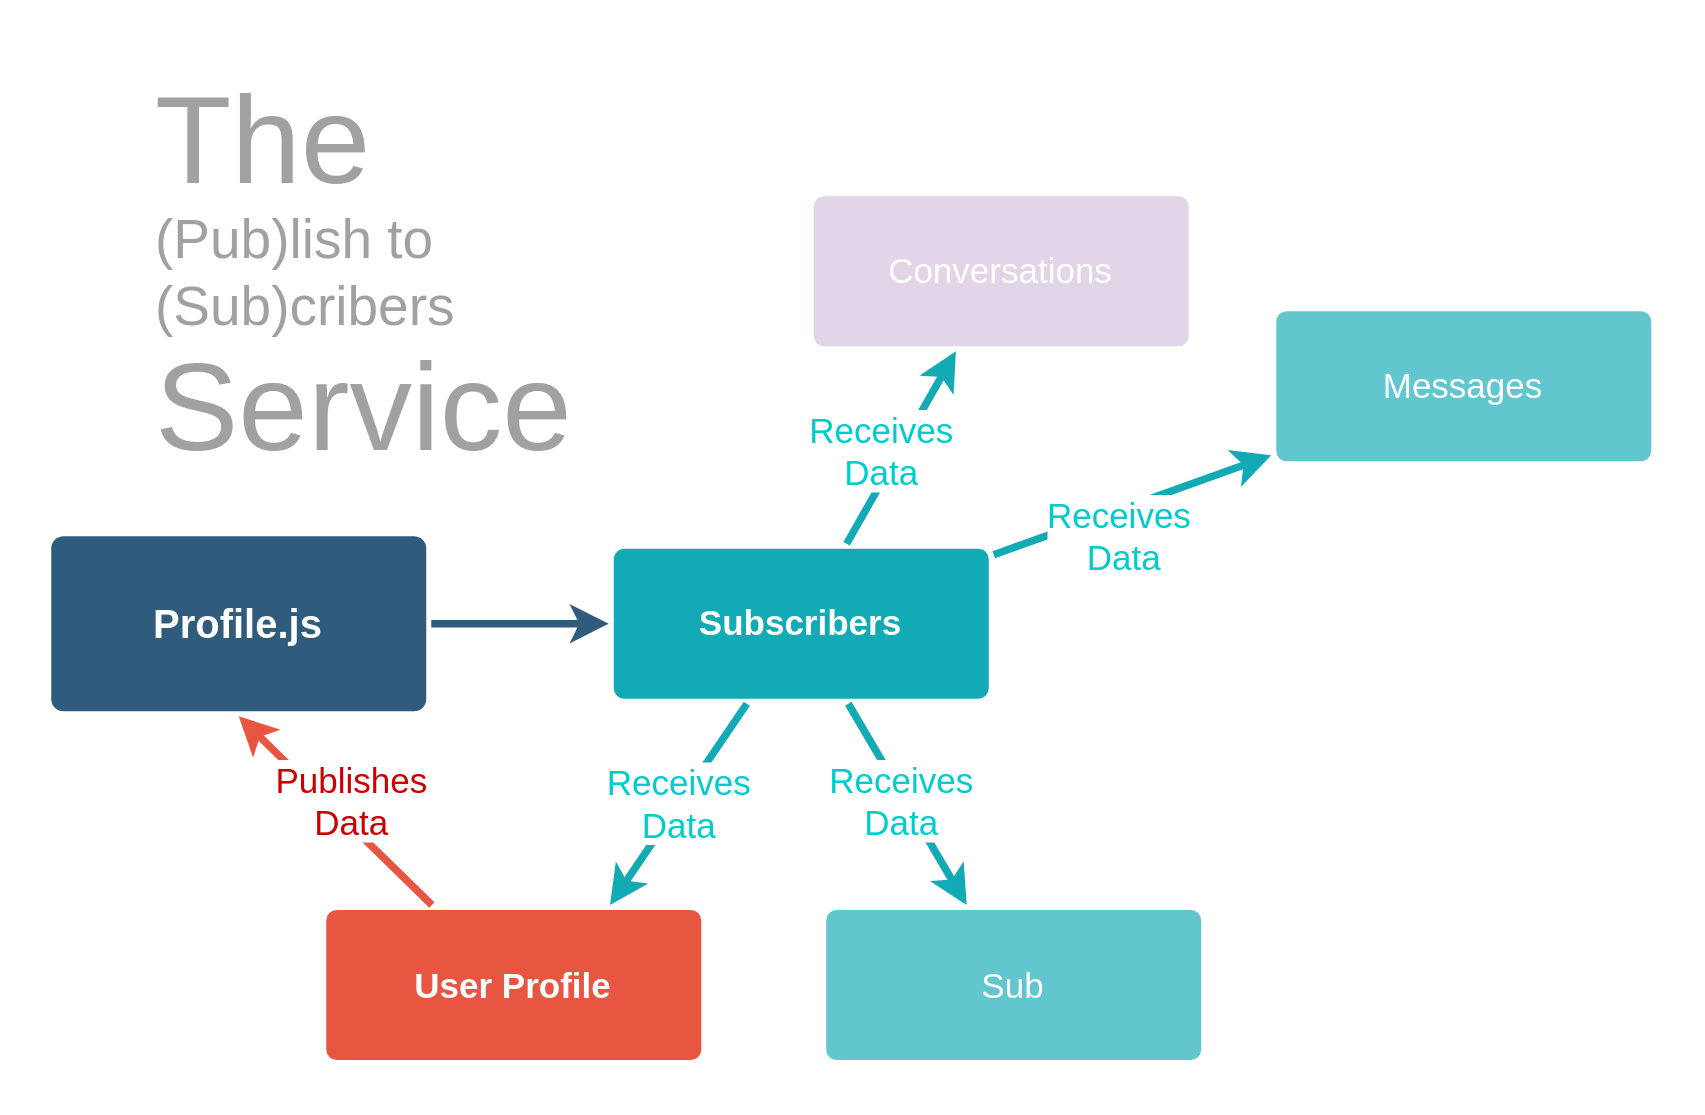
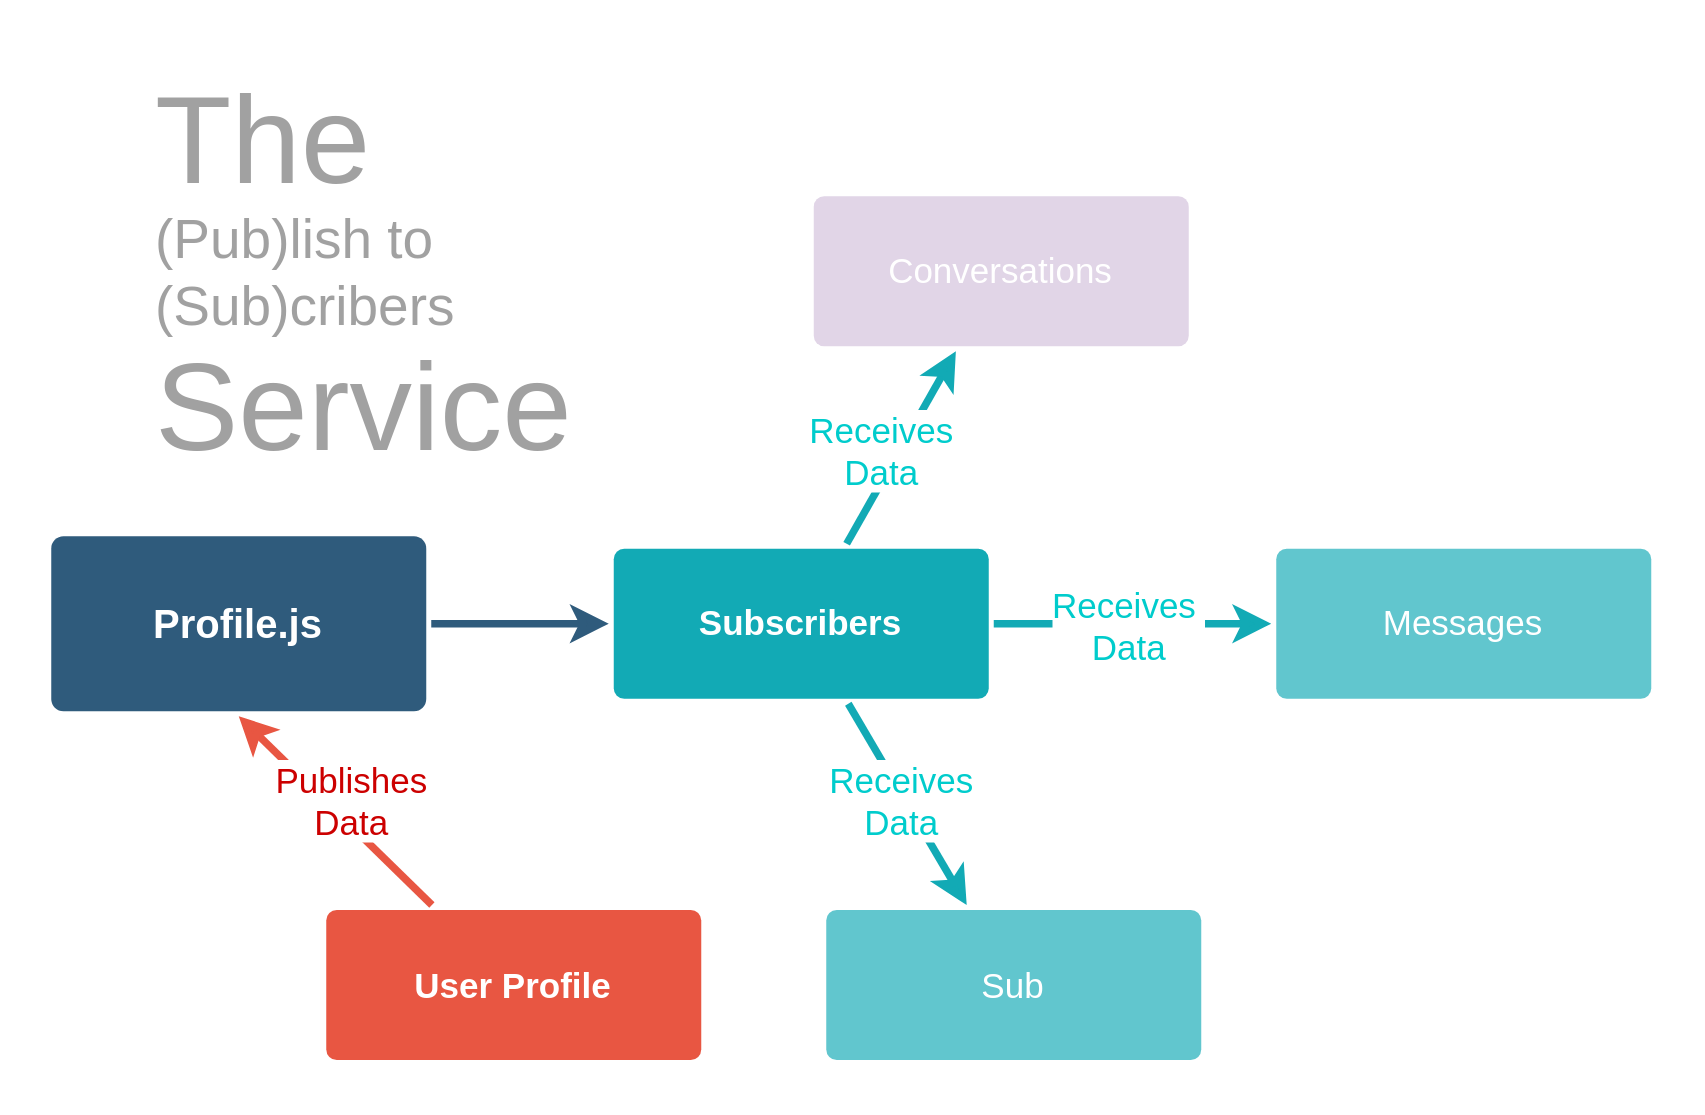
- <mxCell id="13" value="Messages" style="rounded=1;whiteSpace=wrap;html=1;shadow=0;labelBackgroundColor=none;strokeColor=none;strokeWidth=3;fillColor=#61c6ce;fontFamily=Helvetica;fontSize=14;fontColor=#FFFFFF;align=center;spacing=5;fontStyle=0;arcSize=7;perimeterSpacing=2;" parent="1" vertex="1"><mxGeometry x="510" y="124" width="150" height="60" as="geometry" /></mxCell>
+ <mxCell id="13" value="Messages" style="rounded=1;whiteSpace=wrap;html=1;shadow=0;labelBackgroundColor=none;strokeColor=none;strokeWidth=3;fillColor=#61c6ce;fontFamily=Helvetica;fontSize=14;fontColor=#FFFFFF;align=center;spacing=5;fontStyle=0;arcSize=7;perimeterSpacing=2;" parent="1" vertex="1"><mxGeometry x="510" y="219" width="150" height="60" as="geometry" /></mxCell>
- <mxCell id="8" value="" style="edgeStyle=none;rounded=1;jumpStyle=none;html=1;shadow=0;labelBackgroundColor=none;startArrow=none;startFill=0;jettySize=auto;orthogonalLoop=1;strokeColor=#12AAB5;strokeWidth=3;fontFamily=Helvetica;fontSize=14;fontColor=#FFFFFF;spacing=5;fontStyle=1;fillColor=#b0e3e6;entryX=0.75;entryY=0;entryDx=0;entryDy=0;" parent="1" source="7" target="6" edge="1"><mxGeometry relative="1" as="geometry"><mxPoint x="381.583" y="356" as="targetPoint" /></mxGeometry></mxCell>
- <mxCell id="9" value="Receives&lt;br&gt;Data" style="edgeLabel;html=1;align=center;verticalAlign=middle;resizable=0;points=[];fontSize=14;fontFamily=Helvetica;fontColor=#00CCCC;" vertex="1" connectable="0" parent="8"><mxGeometry x="-0.309" y="6" relative="1" as="geometry"><mxPoint x="-14" y="8" as="offset" /></mxGeometry></mxCell>
